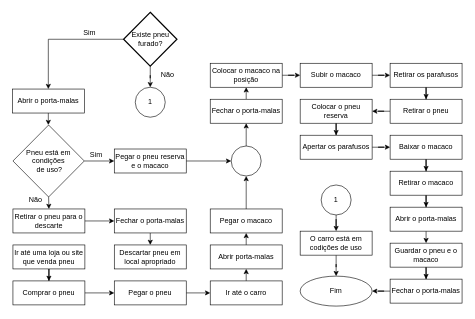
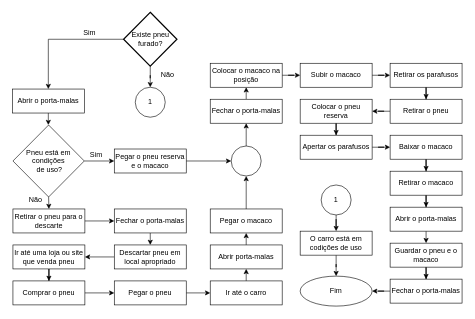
+ <mxCell id="43" value="" style="edgeStyle=orthogonalEdgeStyle;rounded=0;orthogonalLoop=1;jettySize=auto;html=1;" edge="1" parent="1" source="44" target="38"><mxGeometry relative="1" as="geometry" /></mxCell>
